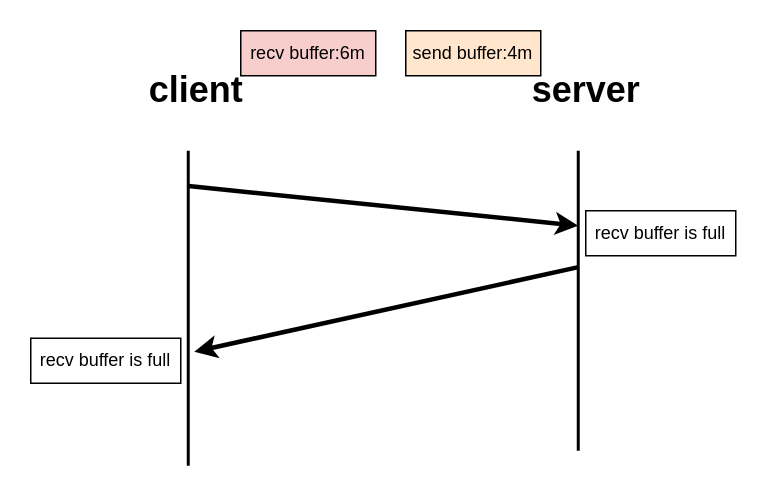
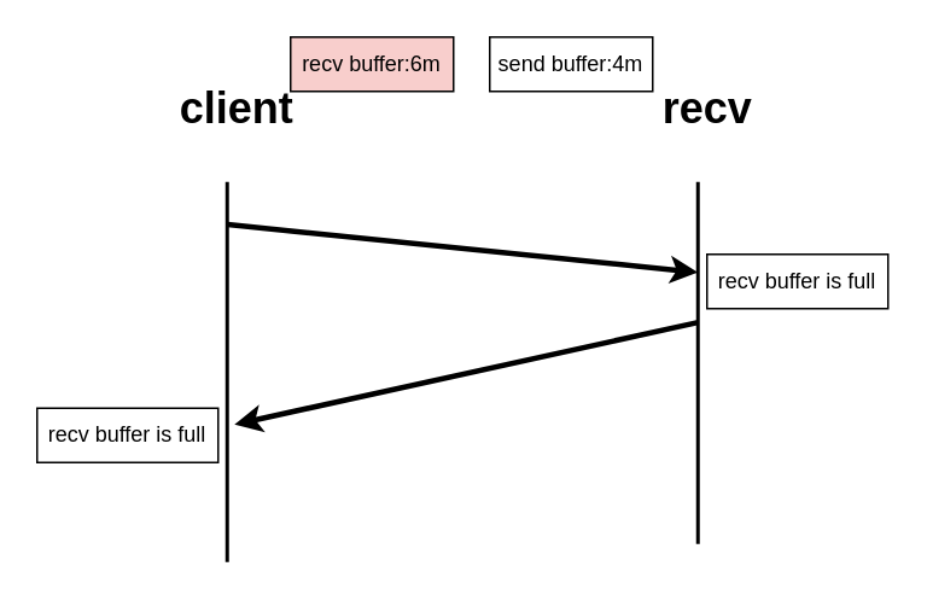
- <mxCell id="8" value="send buffer:4m" style="rounded=0;whiteSpace=wrap;html=1;fillColor=#ffe6cc;" vertex="1" parent="1"><mxGeometry x="270" y="20" width="90" height="30" as="geometry" /></mxCell>
+ <mxCell id="8" value="send buffer:4m" style="rounded=0;whiteSpace=wrap;html=1;" vertex="1" parent="1"><mxGeometry x="270" y="20" width="90" height="30" as="geometry" /></mxCell>
- <mxCell id="5" value="server" style="text;strokeColor=none;fillColor=none;html=1;fontSize=24;fontStyle=1;verticalAlign=middle;align=center;" vertex="1" parent="1"><mxGeometry x="340" y="40" width="100" height="40" as="geometry" /></mxCell>
+ <mxCell id="5" value="recv" style="text;strokeColor=none;fillColor=none;html=1;fontSize=24;fontStyle=1;verticalAlign=middle;align=center;" vertex="1" parent="1"><mxGeometry x="340" y="40" width="100" height="40" as="geometry" /></mxCell>
